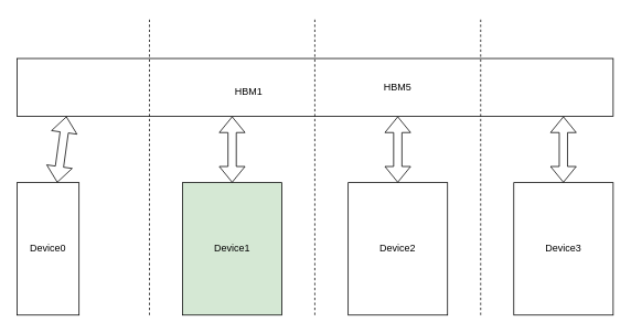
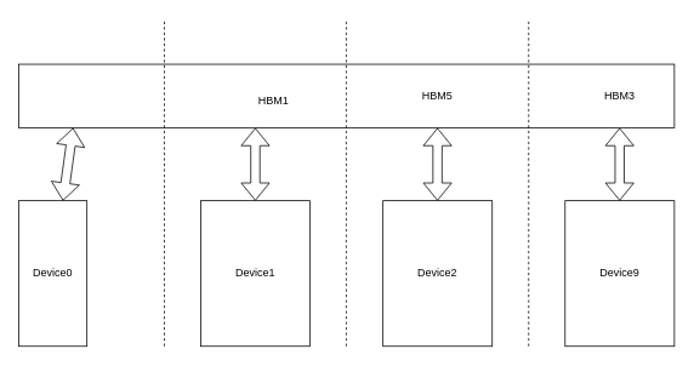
+ <mxCell id="16" value="HBM3" style="text;html=1;strokeColor=none;fillColor=none;align=center;verticalAlign=middle;whiteSpace=wrap;rounded=0;" vertex="1" parent="1"><mxGeometry x="650" y="90" width="60" height="30" as="geometry" /></mxCell>
- <mxCell id="3" value="Device1" style="rounded=0;whiteSpace=wrap;html=1;fillColor=#d5e8d4;" vertex="1" parent="1"><mxGeometry x="220" y="220" width="120" height="160" as="geometry" /></mxCell>
+ <mxCell id="3" value="Device1" style="rounded=0;whiteSpace=wrap;html=1;" vertex="1" parent="1"><mxGeometry x="220" y="220" width="120" height="160" as="geometry" /></mxCell>
- <mxCell id="5" value="Device3" style="rounded=0;whiteSpace=wrap;html=1;" vertex="1" parent="1"><mxGeometry x="620" y="220" width="120" height="160" as="geometry" /></mxCell>
+ <mxCell id="5" value="Device9" style="rounded=0;whiteSpace=wrap;html=1;" vertex="1" parent="1"><mxGeometry x="620" y="220" width="120" height="160" as="geometry" /></mxCell>
